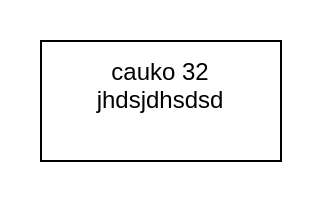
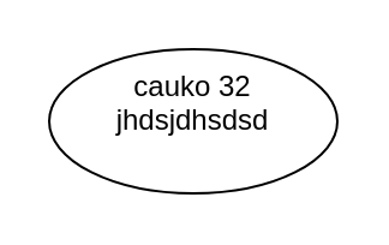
- <mxCell id="2" value="&lt;div&gt;cauko 32&lt;/div&gt;&lt;div&gt;jhdsjdhsdsd&lt;br&gt;&lt;/div&gt;&lt;div&gt;&lt;br&gt;&lt;/div&gt;" style="rounded=0;whiteSpace=wrap;html=1;" parent="1" vertex="1"><mxGeometry x="20" y="20" width="120" height="60" as="geometry" /></mxCell>
+ <mxCell id="2" value="&lt;div&gt;cauko 32&lt;/div&gt;&lt;div&gt;jhdsjdhsdsd&lt;br&gt;&lt;/div&gt;&lt;div&gt;&lt;br&gt;&lt;/div&gt;" style="ellipse;whiteSpace=wrap;html=1;" parent="1" vertex="1"><mxGeometry x="20" y="20" width="120" height="60" as="geometry" /></mxCell>
